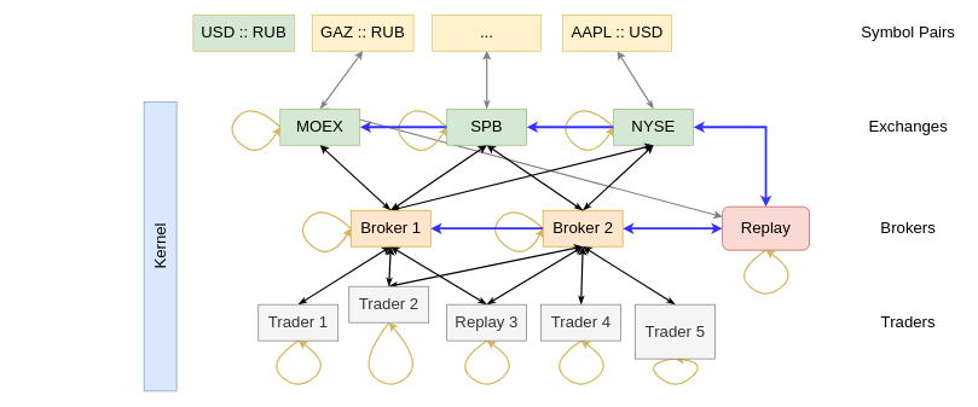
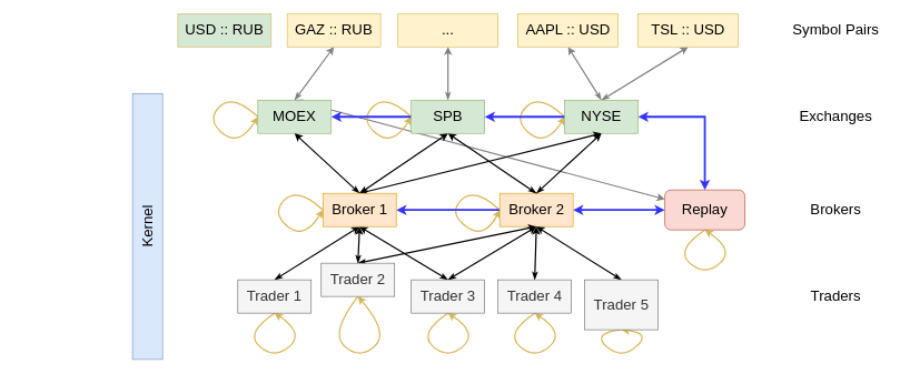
+ <mxCell id="27" value="TSL :: USD" style="rounded=0;whiteSpace=wrap;html=1;fontFamily=Helvetica;fontSize=22;fillColor=#fff2cc;strokeColor=#d6b656;" parent="1" vertex="1"><mxGeometry x="956" y="20" width="150" height="50" as="geometry" /></mxCell>
+ <mxCell id="7" value="" style="endArrow=classic;html=1;rounded=0;fontFamily=Helvetica;fontSize=22;entryX=0.5;entryY=1;entryDx=0;entryDy=0;startArrow=classicThin;startFill=1;strokeWidth=2;exitX=0.5;exitY=0;exitDx=0;exitDy=0;strokeColor=#808080;" parent="1" source="25" target="27" edge="1"><mxGeometry width="50" height="50" relative="1" as="geometry"><mxPoint x="1071" y="160" as="sourcePoint" /><mxPoint x="976" y="80" as="targetPoint" /></mxGeometry></mxCell>
- <mxCell id="50" value="Replay 3" style="rounded=0;whiteSpace=wrap;html=1;fontFamily=Helvetica;fontSize=22;fillColor=#f5f5f5;strokeColor=#666666;fontColor=#333333;" parent="1" vertex="1"><mxGeometry x="616" y="420" width="110" height="50" as="geometry" /></mxCell>
+ <mxCell id="50" value="Trader 3" style="rounded=0;whiteSpace=wrap;html=1;fontFamily=Helvetica;fontSize=22;fillColor=#f5f5f5;strokeColor=#666666;fontColor=#333333;" parent="1" vertex="1"><mxGeometry x="616" y="420" width="110" height="50" as="geometry" /></mxCell>
